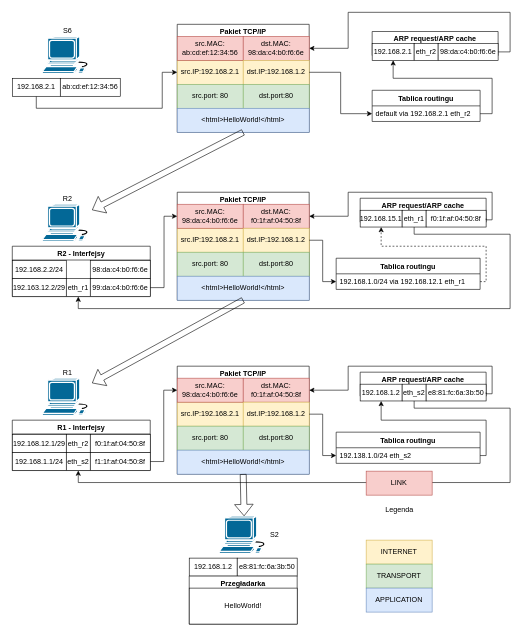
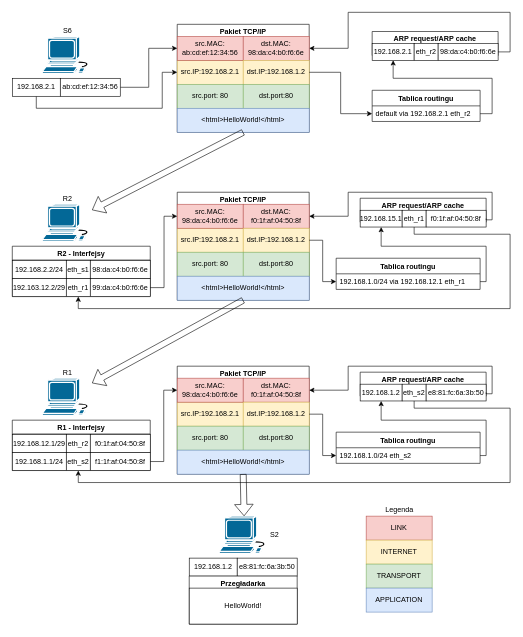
+ <mxCell id="17" style="edgeStyle=orthogonalEdgeStyle;rounded=0;orthogonalLoop=1;jettySize=auto;html=1;exitX=1;exitY=0.5;exitDx=0;exitDy=0;entryX=0;entryY=0.5;entryDx=0;entryDy=0;" parent="1" source="18" target="4" edge="1"><mxGeometry relative="1" as="geometry" /></mxCell>
- <mxCell id="38" style="edgeStyle=orthogonalEdgeStyle;rounded=0;orthogonalLoop=1;jettySize=auto;html=1;exitX=1;exitY=0.5;exitDx=0;exitDy=0;entryX=0.5;entryY=1;entryDx=0;entryDy=0;dashed=1;" parent="1" source="55" target="33" edge="1"><mxGeometry relative="1" as="geometry"><Array as="points"><mxPoint x="810" y="469" /><mxPoint x="810" y="410" /><mxPoint x="635" y="410" /></Array></mxGeometry></mxCell>
+ <mxCell id="38" style="edgeStyle=orthogonalEdgeStyle;rounded=0;orthogonalLoop=1;jettySize=auto;html=1;exitX=1;exitY=0.5;exitDx=0;exitDy=0;entryX=0.5;entryY=1;entryDx=0;entryDy=0;" parent="1" source="55" target="33" edge="1"><mxGeometry relative="1" as="geometry"><Array as="points"><mxPoint x="810" y="469" /><mxPoint x="810" y="410" /><mxPoint x="635" y="410" /></Array></mxGeometry></mxCell>
+ <mxCell id="48" value="eth_s1" style="rounded=0;whiteSpace=wrap;html=1;" vertex="1" parent="46"><mxGeometry x="90" y="24" width="40" height="30" as="geometry" /></mxCell>
- <mxCell id="83" value="192.138.1.0/24 eth_s2" style="text;strokeColor=none;fillColor=none;align=left;verticalAlign=top;spacingLeft=4;spacingRight=4;overflow=hidden;rotatable=0;points=[[0,0.5],[1,0.5]];portConstraint=eastwest;" vertex="1" parent="82"><mxGeometry y="26" width="240" height="26" as="geometry" /></mxCell>
+ <mxCell id="83" value="192.168.1.0/24 eth_s2" style="text;strokeColor=none;fillColor=none;align=left;verticalAlign=top;spacingLeft=4;spacingRight=4;overflow=hidden;rotatable=0;points=[[0,0.5],[1,0.5]];portConstraint=eastwest;" vertex="1" parent="82"><mxGeometry y="26" width="240" height="26" as="geometry" /></mxCell>
- <mxCell id="85" value="LINK" style="rounded=0;html=1;fillColor=#f8cecc;strokeColor=#b85450;labelPosition=center;verticalLabelPosition=middle;align=center;verticalAlign=middle;whiteSpace=wrap;" vertex="1" parent="1"><mxGeometry x="610" y="785" width="110" height="40" as="geometry" /></mxCell>
+ <mxCell id="85" value="LINK" style="rounded=0;html=1;fillColor=#f8cecc;strokeColor=#b85450;labelPosition=center;verticalLabelPosition=middle;align=center;verticalAlign=middle;whiteSpace=wrap;" vertex="1" parent="1"><mxGeometry x="610" y="860" width="110" height="40" as="geometry" /></mxCell>
